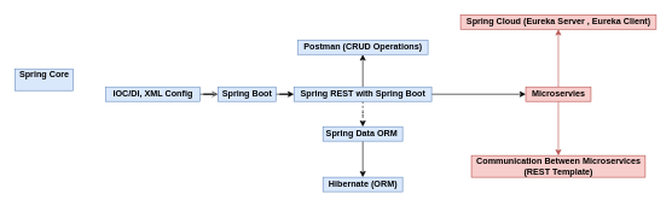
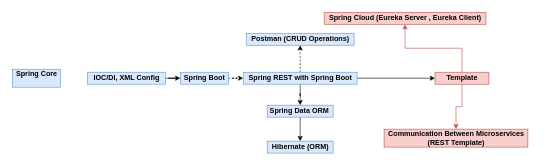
- <mxCell id="18" value="Spring Cloud (Eureka Server , Eureka Client)&lt;br&gt;" style="text;html=1;align=center;verticalAlign=middle;resizable=0;points=[];autosize=1;fontStyle=1;fillColor=#f8cecc;strokeColor=#b85450;" vertex="1" parent="1"><mxGeometry x="635" y="20" width="270" height="20" as="geometry" /></mxCell>
+ <mxCell id="18" value="Spring Cloud (Eureka Server , Eureka Client)&lt;br&gt;" style="text;html=1;align=center;verticalAlign=middle;resizable=0;points=[];autosize=1;fontStyle=1;fillColor=#f8cecc;strokeColor=#b85450;" vertex="1" parent="1"><mxGeometry x="540" y="20" width="270" height="20" as="geometry" /></mxCell>
- <mxCell id="7" value="" style="edgeStyle=orthogonalEdgeStyle;rounded=0;orthogonalLoop=1;jettySize=auto;html=1;" edge="1" parent="1" source="10" target="11"><mxGeometry relative="1" as="geometry" /></mxCell>
+ <mxCell id="7" value="" style="edgeStyle=orthogonalEdgeStyle;rounded=0;orthogonalLoop=1;jettySize=auto;html=1;dashed=1;" edge="1" parent="1" source="10" target="11"><mxGeometry relative="1" as="geometry" /></mxCell>
- <mxCell id="2" value="Spring Core&lt;br&gt;&amp;nbsp;" style="text;html=1;align=center;verticalAlign=middle;resizable=0;points=[];autosize=1;fontStyle=1;fillColor=#dae8fc;strokeColor=#6c8ebf;" vertex="1" parent="1"><mxGeometry x="20" y="95" width="80" height="30" as="geometry" /></mxCell>
+ <mxCell id="2" value="Spring Core&lt;br&gt;&amp;nbsp;" style="text;html=1;align=center;verticalAlign=middle;resizable=0;points=[];autosize=1;fontStyle=1;fillColor=#dae8fc;strokeColor=#6c8ebf;" vertex="1" parent="1"><mxGeometry x="20" y="115" width="80" height="30" as="geometry" /></mxCell>
- <mxCell id="3" value="" style="edgeStyle=orthogonalEdgeStyle;rounded=0;orthogonalLoop=1;jettySize=auto;html=1;endArrow=open;" edge="1" parent="1" source="4" target="6"><mxGeometry relative="1" as="geometry" /></mxCell>
+ <mxCell id="3" value="" style="edgeStyle=orthogonalEdgeStyle;rounded=0;orthogonalLoop=1;jettySize=auto;html=1;" edge="1" parent="1" source="4" target="6"><mxGeometry relative="1" as="geometry" /></mxCell>
- <mxCell id="5" value="" style="edgeStyle=orthogonalEdgeStyle;rounded=0;orthogonalLoop=1;jettySize=auto;html=1;" edge="1" parent="1" source="6" target="10"><mxGeometry relative="1" as="geometry" /></mxCell>
+ <mxCell id="5" value="" style="edgeStyle=orthogonalEdgeStyle;rounded=0;orthogonalLoop=1;jettySize=auto;html=1;dashed=1;" edge="1" parent="1" source="6" target="10"><mxGeometry relative="1" as="geometry" /></mxCell>
- <mxCell id="17" value="Microservies" style="text;html=1;align=center;verticalAlign=middle;resizable=0;points=[];autosize=1;fontStyle=1;fillColor=#f8cecc;strokeColor=#b85450;" vertex="1" parent="1"><mxGeometry x="725" y="120" width="90" height="20" as="geometry" /></mxCell>
+ <mxCell id="17" value="Template" style="text;html=1;align=center;verticalAlign=middle;resizable=0;points=[];autosize=1;fontStyle=1;fillColor=#f8cecc;strokeColor=#b85450;" vertex="1" parent="1"><mxGeometry x="725" y="120" width="90" height="20" as="geometry" /></mxCell>
- <mxCell id="8" value="" style="edgeStyle=orthogonalEdgeStyle;rounded=0;orthogonalLoop=1;jettySize=auto;html=1;dashed=1;" edge="1" parent="1" source="10" target="13"><mxGeometry relative="1" as="geometry" /></mxCell>
+ <mxCell id="8" value="" style="edgeStyle=orthogonalEdgeStyle;rounded=0;orthogonalLoop=1;jettySize=auto;html=1;" edge="1" parent="1" source="10" target="13"><mxGeometry relative="1" as="geometry" /></mxCell>
- <mxCell id="19" value="Communication Between Microservices&lt;br&gt;(REST Template)" style="text;html=1;align=center;verticalAlign=middle;resizable=0;points=[];autosize=1;fontStyle=1;fillColor=#f8cecc;strokeColor=#b85450;" vertex="1" parent="1"><mxGeometry x="650" y="215" width="240" height="30" as="geometry" /></mxCell>
+ <mxCell id="19" value="Communication Between Microservices&lt;br&gt;(REST Template)" style="text;html=1;align=center;verticalAlign=middle;resizable=0;points=[];autosize=1;fontStyle=1;fillColor=#f8cecc;strokeColor=#b85450;" vertex="1" parent="1"><mxGeometry x="640" y="215" width="240" height="30" as="geometry" /></mxCell>
- <mxCell id="14" value="Hibernate (ORM)" style="text;html=1;align=center;verticalAlign=middle;resizable=0;points=[];autosize=1;fontStyle=1;fillColor=#dae8fc;strokeColor=#6c8ebf;" vertex="1" parent="1"><mxGeometry x="445" y="245" width="110" height="20" as="geometry" /></mxCell>
+ <mxCell id="14" value="Hibernate (ORM)" style="text;html=1;align=center;verticalAlign=middle;resizable=0;points=[];autosize=1;fontStyle=1;fillColor=#dae8fc;strokeColor=#6c8ebf;" vertex="1" parent="1"><mxGeometry x="445" y="235" width="110" height="20" as="geometry" /></mxCell>
